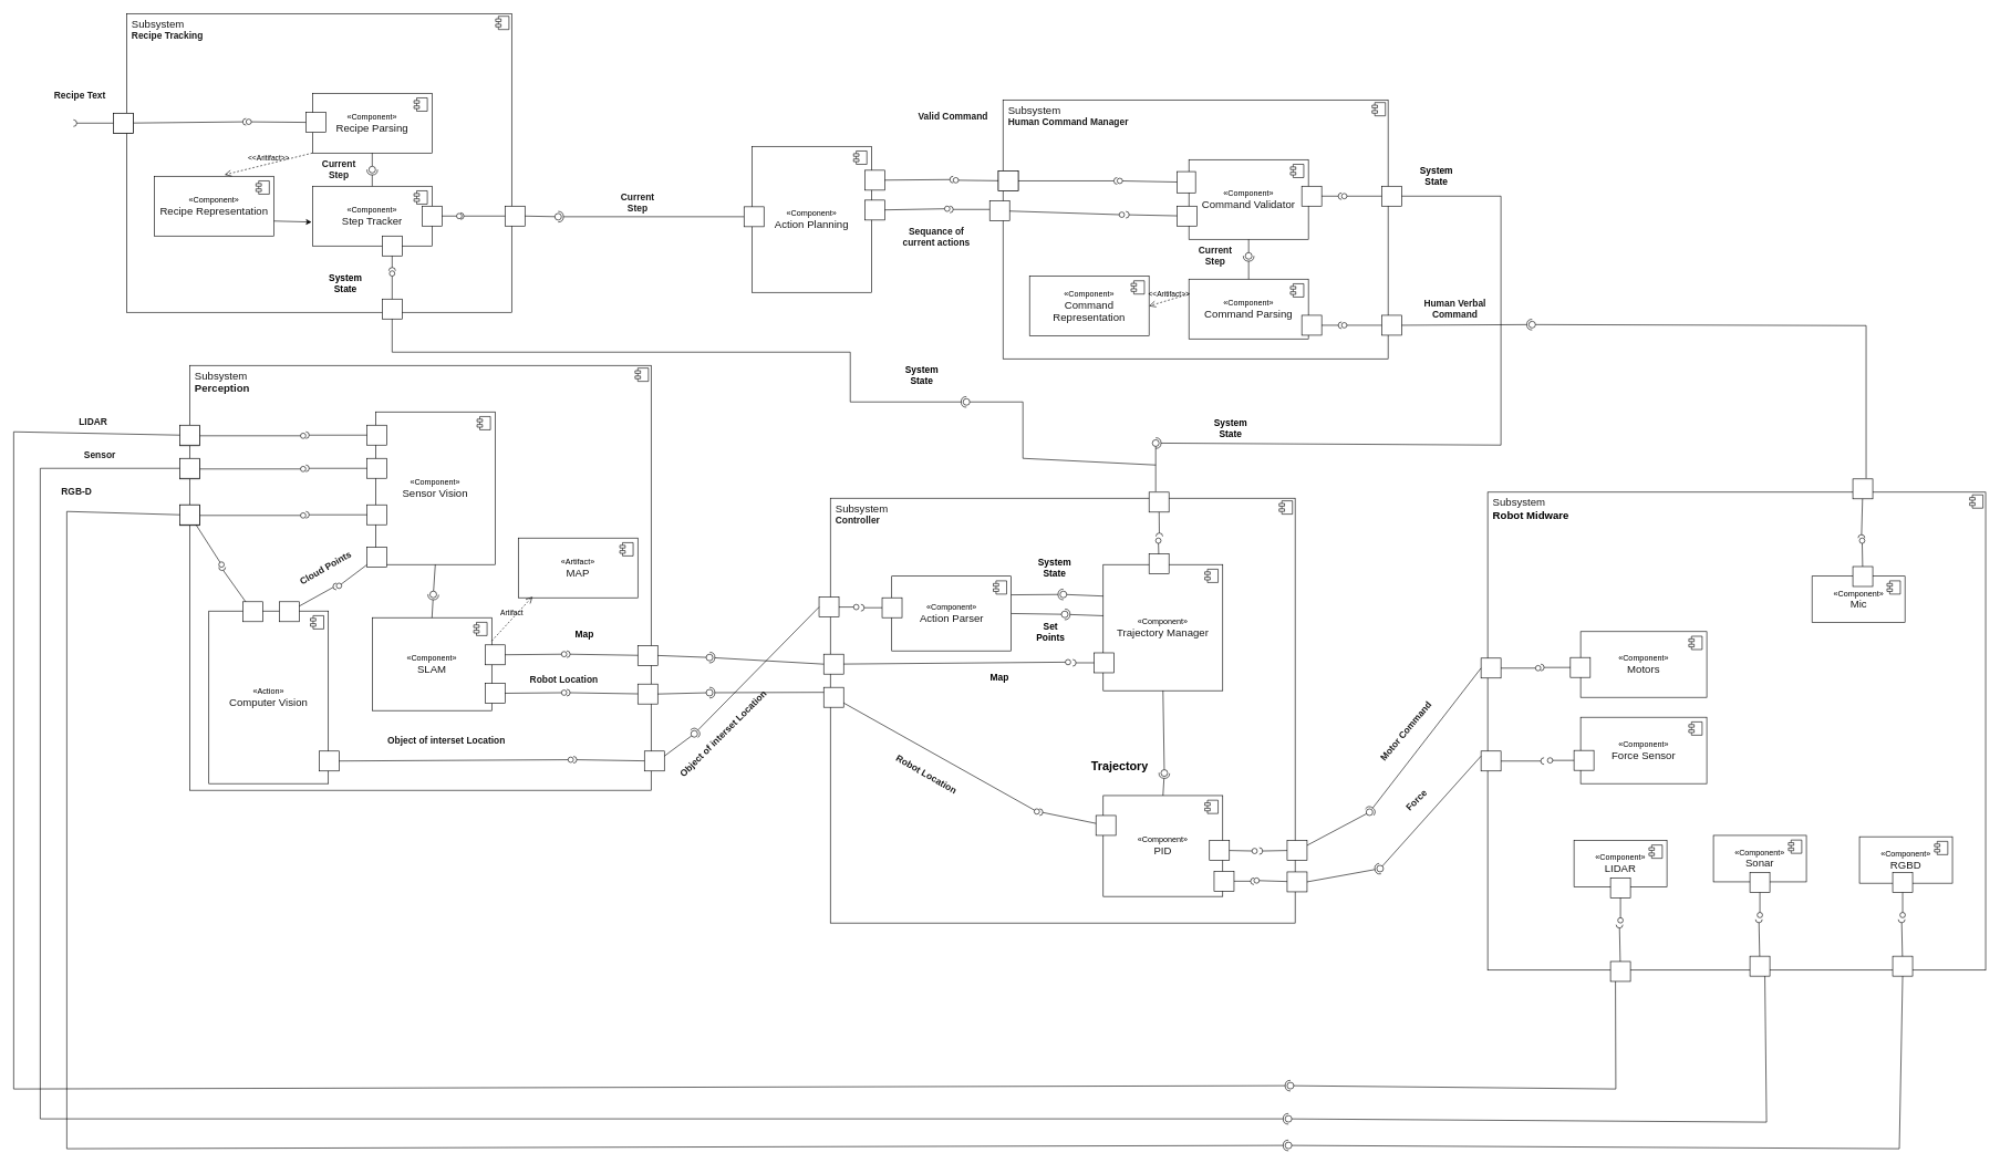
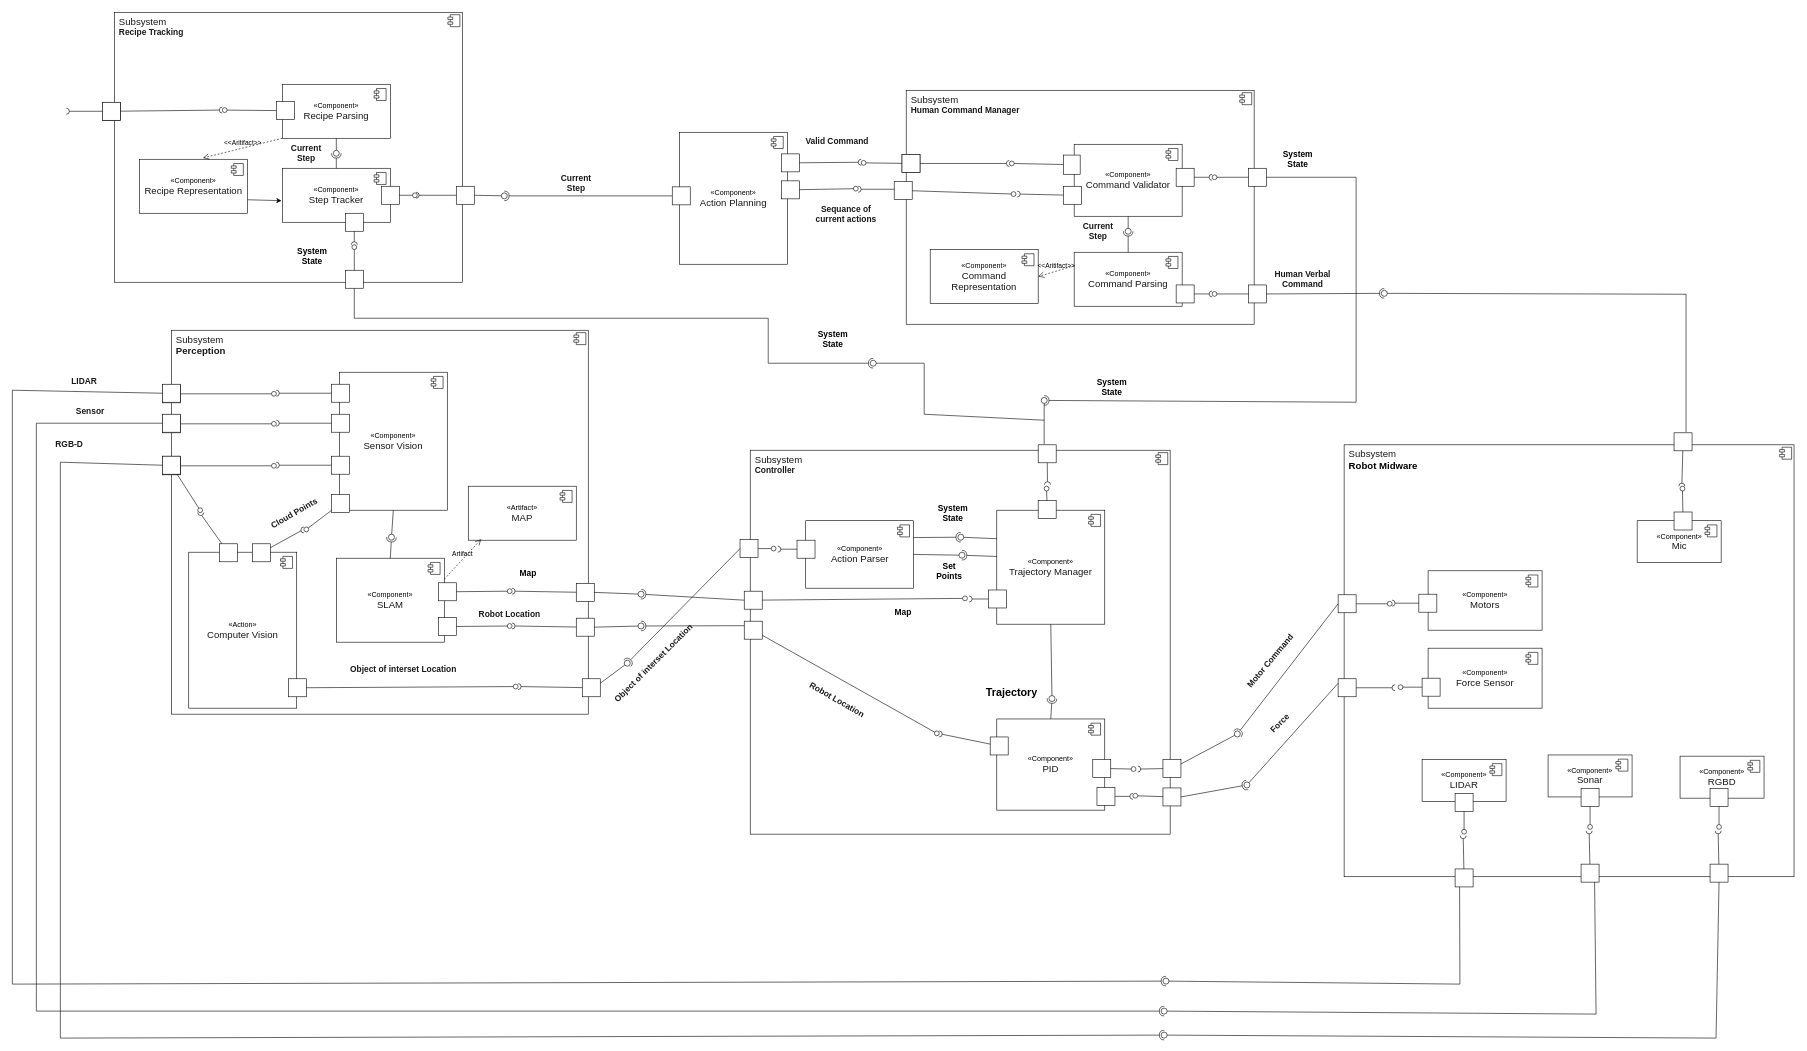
- <mxCell id="39" value="&lt;span style=&quot;color: rgb(25, 25, 25); font-family: Arial; white-space-collapse: preserve; background-color: rgb(255, 255, 255);&quot;&gt;&lt;font style=&quot;font-size: 14px;&quot;&gt;&lt;b style=&quot;&quot;&gt;Recipe Text&lt;/b&gt;&lt;/font&gt;&lt;/span&gt;" style="text;html=1;align=center;verticalAlign=middle;whiteSpace=wrap;rounded=0;" parent="1" vertex="1"><mxGeometry x="60" y="129" width="120" height="30" as="geometry" /></mxCell>
- <mxCell id="95" value="&lt;span style=&quot;color: rgb(25, 25, 25); font-family: Arial; text-align: left; white-space-collapse: preserve; background-color: rgb(255, 255, 255);&quot;&gt;&lt;font style=&quot;font-size: 14px;&quot;&gt;&lt;b&gt;Valid Command&lt;/b&gt;&lt;/font&gt;&lt;/span&gt;" style="text;html=1;align=center;verticalAlign=middle;whiteSpace=wrap;rounded=0;" parent="1" vertex="1"><mxGeometry x="1375" y="160" width="120" height="30" as="geometry" /></mxCell>
+ <mxCell id="95" value="&lt;span style=&quot;color: rgb(25, 25, 25); font-family: Arial; text-align: left; white-space-collapse: preserve; background-color: rgb(255, 255, 255);&quot;&gt;&lt;font style=&quot;font-size: 14px;&quot;&gt;&lt;b&gt;Valid Command&lt;/b&gt;&lt;/font&gt;&lt;/span&gt;" style="text;html=1;align=center;verticalAlign=middle;whiteSpace=wrap;rounded=0;" parent="1" vertex="1"><mxGeometry x="1335" y="220" width="120" height="30" as="geometry" /></mxCell>
- <mxCell id="63" value="&lt;span style=&quot;color: rgb(25, 25, 25); font-family: Arial; text-align: left; white-space-collapse: preserve; background-color: rgb(255, 255, 255);&quot;&gt;&lt;font style=&quot;font-size: 14px;&quot;&gt;&lt;b&gt;Human Verbal Command&lt;/b&gt;&lt;/font&gt;&lt;/span&gt;" style="text;html=1;align=center;verticalAlign=middle;whiteSpace=wrap;rounded=0;" parent="1" vertex="1"><mxGeometry x="2130.5" y="450" width="120" height="30" as="geometry" /></mxCell>
+ <mxCell id="63" value="&lt;span style=&quot;color: rgb(25, 25, 25); font-family: Arial; text-align: left; white-space-collapse: preserve; background-color: rgb(255, 255, 255);&quot;&gt;&lt;font style=&quot;font-size: 14px;&quot;&gt;&lt;b&gt;Human Verbal Command&lt;/b&gt;&lt;/font&gt;&lt;/span&gt;" style="text;html=1;align=center;verticalAlign=middle;whiteSpace=wrap;rounded=0;" parent="1" vertex="1"><mxGeometry x="2110.5" y="450" width="120" height="30" as="geometry" /></mxCell>
